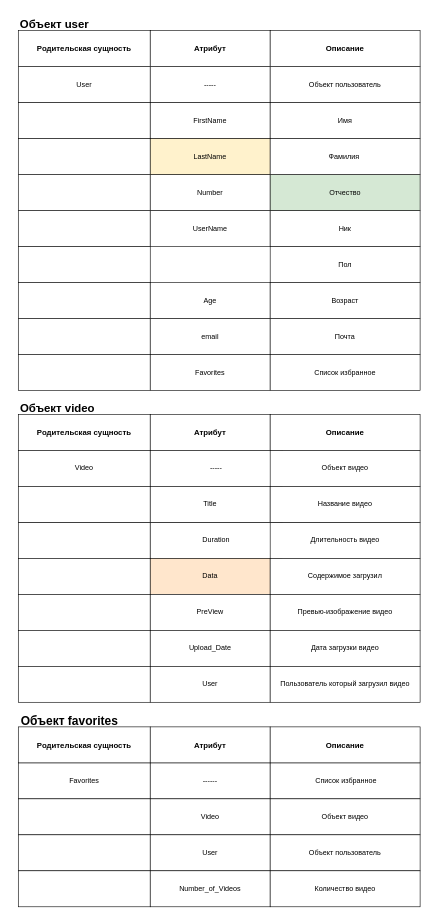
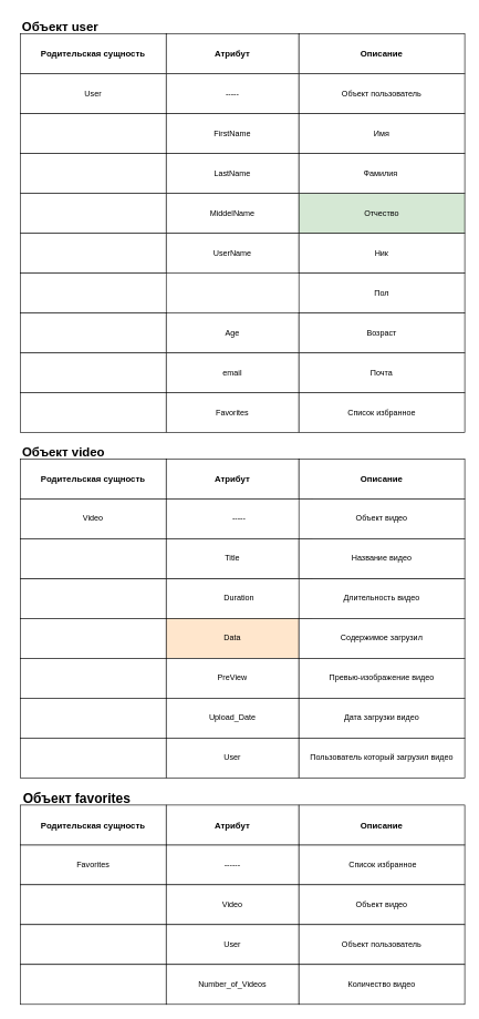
- <mxCell id="65" value="LastName" style="rounded=0;whiteSpace=wrap;html=1;fillColor=#fff2cc;" vertex="1" parent="1"><mxGeometry x="250" y="230" width="200" height="60" as="geometry" /></mxCell>
+ <mxCell id="65" value="LastName" style="rounded=0;whiteSpace=wrap;html=1;" vertex="1" parent="1"><mxGeometry x="250" y="230" width="200" height="60" as="geometry" /></mxCell>
- <mxCell id="62" value="Number" style="rounded=0;whiteSpace=wrap;html=1;" vertex="1" parent="1"><mxGeometry x="250" y="290" width="200" height="60" as="geometry" /></mxCell>
+ <mxCell id="62" value="MiddelName" style="rounded=0;whiteSpace=wrap;html=1;" vertex="1" parent="1"><mxGeometry x="250" y="290" width="200" height="60" as="geometry" /></mxCell>
